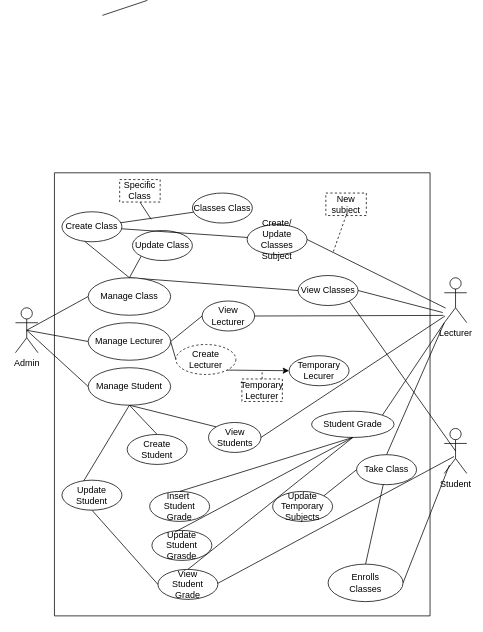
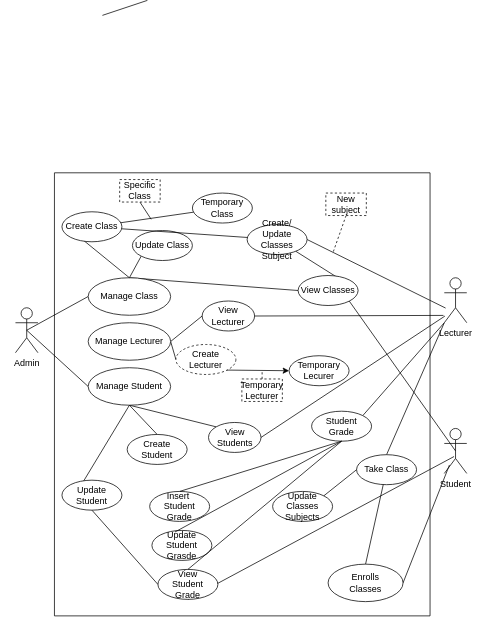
- <mxCell id="57" value="Classes Class" style="ellipse;whiteSpace=wrap;html=1;" vertex="1" parent="27"><mxGeometry x="184" y="27" width="80" height="40" as="geometry" /></mxCell>
+ <mxCell id="57" value="Temporary Class" style="ellipse;whiteSpace=wrap;html=1;" vertex="1" parent="27"><mxGeometry x="184" y="27" width="80" height="40" as="geometry" /></mxCell>
- <mxCell id="18" style="rounded=0;orthogonalLoop=1;jettySize=auto;html=1;exitX=1;exitY=0.5;exitDx=0;exitDy=0;entryX=-0.068;entryY=0.773;entryDx=0;entryDy=0;entryPerimeter=0;endArrow=none;endFill=0;" edge="1" parent="1" source="30" target="17"><mxGeometry relative="1" as="geometry" /></mxCell>
+ <mxCell id="18" style="rounded=0;orthogonalLoop=1;jettySize=auto;html=1;exitX=1;exitY=0.5;exitDx=0;exitDy=0;endArrow=none;endFill=0;" edge="1" parent="1" source="30" target="54"><mxGeometry relative="1" as="geometry" /></mxCell>
- <mxCell id="3" style="rounded=0;orthogonalLoop=1;jettySize=auto;html=1;exitX=0.5;exitY=0.5;exitDx=0;exitDy=0;exitPerimeter=0;entryX=0;entryY=0.5;entryDx=0;entryDy=0;endArrow=none;endFill=0;" edge="1" parent="1" source="5" target="13"><mxGeometry relative="1" as="geometry" /></mxCell>
- <mxCell id="39" value="Student Grade" style="ellipse;whiteSpace=wrap;html=1;" vertex="1" parent="27"><mxGeometry x="343" y="318" width="110" height="35" as="geometry" /></mxCell>
+ <mxCell id="39" value="Student Grade" style="ellipse;whiteSpace=wrap;html=1;" vertex="1" parent="27"><mxGeometry x="343" y="318" width="80" height="40" as="geometry" /></mxCell>
- <mxCell id="37" value="Update Temporary Subjects" style="ellipse;whiteSpace=wrap;html=1;" vertex="1" parent="27"><mxGeometry x="291" y="425" width="80" height="40" as="geometry" /></mxCell>
+ <mxCell id="37" value="Update Classes Subjects" style="ellipse;whiteSpace=wrap;html=1;" vertex="1" parent="27"><mxGeometry x="291" y="425" width="80" height="40" as="geometry" /></mxCell>
